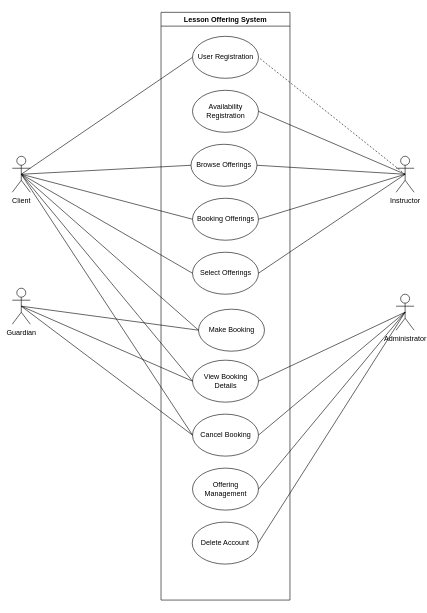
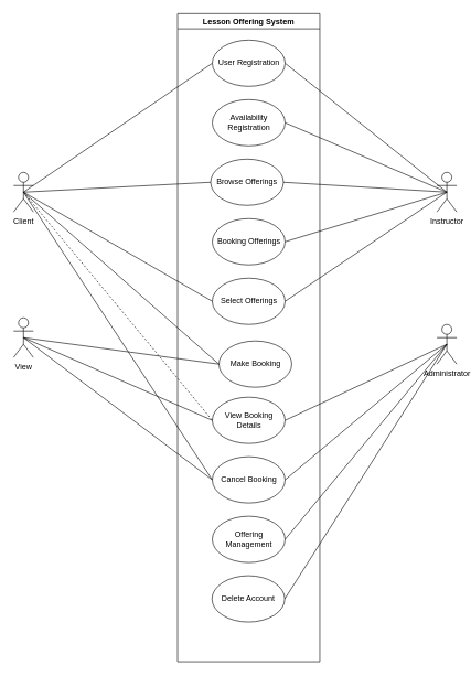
- <mxCell id="17" value="" style="endArrow=none;html=1;rounded=0;exitX=0.5;exitY=0.5;exitDx=0;exitDy=0;exitPerimeter=0;entryX=1;entryY=0.5;entryDx=0;entryDy=0;dashed=1;" edge="1" parent="1" source="15" target="3"><mxGeometry width="50" height="50" relative="1" as="geometry"><mxPoint x="590" y="240" as="sourcePoint" /><mxPoint x="530" y="180" as="targetPoint" /></mxGeometry></mxCell>
+ <mxCell id="17" value="" style="endArrow=none;html=1;rounded=0;exitX=0.5;exitY=0.5;exitDx=0;exitDy=0;exitPerimeter=0;entryX=1;entryY=0.5;entryDx=0;entryDy=0;" edge="1" parent="1" source="15" target="3"><mxGeometry width="50" height="50" relative="1" as="geometry"><mxPoint x="590" y="240" as="sourcePoint" /><mxPoint x="530" y="180" as="targetPoint" /></mxGeometry></mxCell>
- <mxCell id="26" value="" style="endArrow=none;html=1;rounded=0;entryX=0;entryY=0.5;entryDx=0;entryDy=0;exitX=0.5;exitY=0.5;exitDx=0;exitDy=0;exitPerimeter=0;" edge="1" parent="1" source="13" target="6"><mxGeometry width="50" height="50" relative="1" as="geometry"><mxPoint x="150" y="340" as="sourcePoint" /><mxPoint x="240" y="360" as="targetPoint" /></mxGeometry></mxCell>
- <mxCell id="27" value="" style="endArrow=none;html=1;rounded=0;exitX=0.5;exitY=0.5;exitDx=0;exitDy=0;exitPerimeter=0;entryX=0;entryY=0.5;entryDx=0;entryDy=0;" edge="1" parent="1" source="13" target="9"><mxGeometry width="50" height="50" relative="1" as="geometry"><mxPoint x="80" y="390" as="sourcePoint" /><mxPoint x="120" y="480" as="targetPoint" /></mxGeometry></mxCell>
+ <mxCell id="27" value="" style="endArrow=none;html=1;rounded=0;exitX=0.5;exitY=0.5;exitDx=0;exitDy=0;exitPerimeter=0;entryX=0;entryY=0.5;entryDx=0;entryDy=0;dashed=1;" edge="1" parent="1" source="13" target="9"><mxGeometry width="50" height="50" relative="1" as="geometry"><mxPoint x="80" y="390" as="sourcePoint" /><mxPoint x="120" y="480" as="targetPoint" /></mxGeometry></mxCell>
- <mxCell id="14" value="Guardian" style="shape=umlActor;verticalLabelPosition=bottom;verticalAlign=top;html=1;outlineConnect=0;" vertex="1" parent="1"><mxGeometry x="20" y="480" width="30" height="60" as="geometry" /></mxCell>
+ <mxCell id="14" value="View" style="shape=umlActor;verticalLabelPosition=bottom;verticalAlign=top;html=1;outlineConnect=0;" vertex="1" parent="1"><mxGeometry x="20" y="480" width="30" height="60" as="geometry" /></mxCell>
